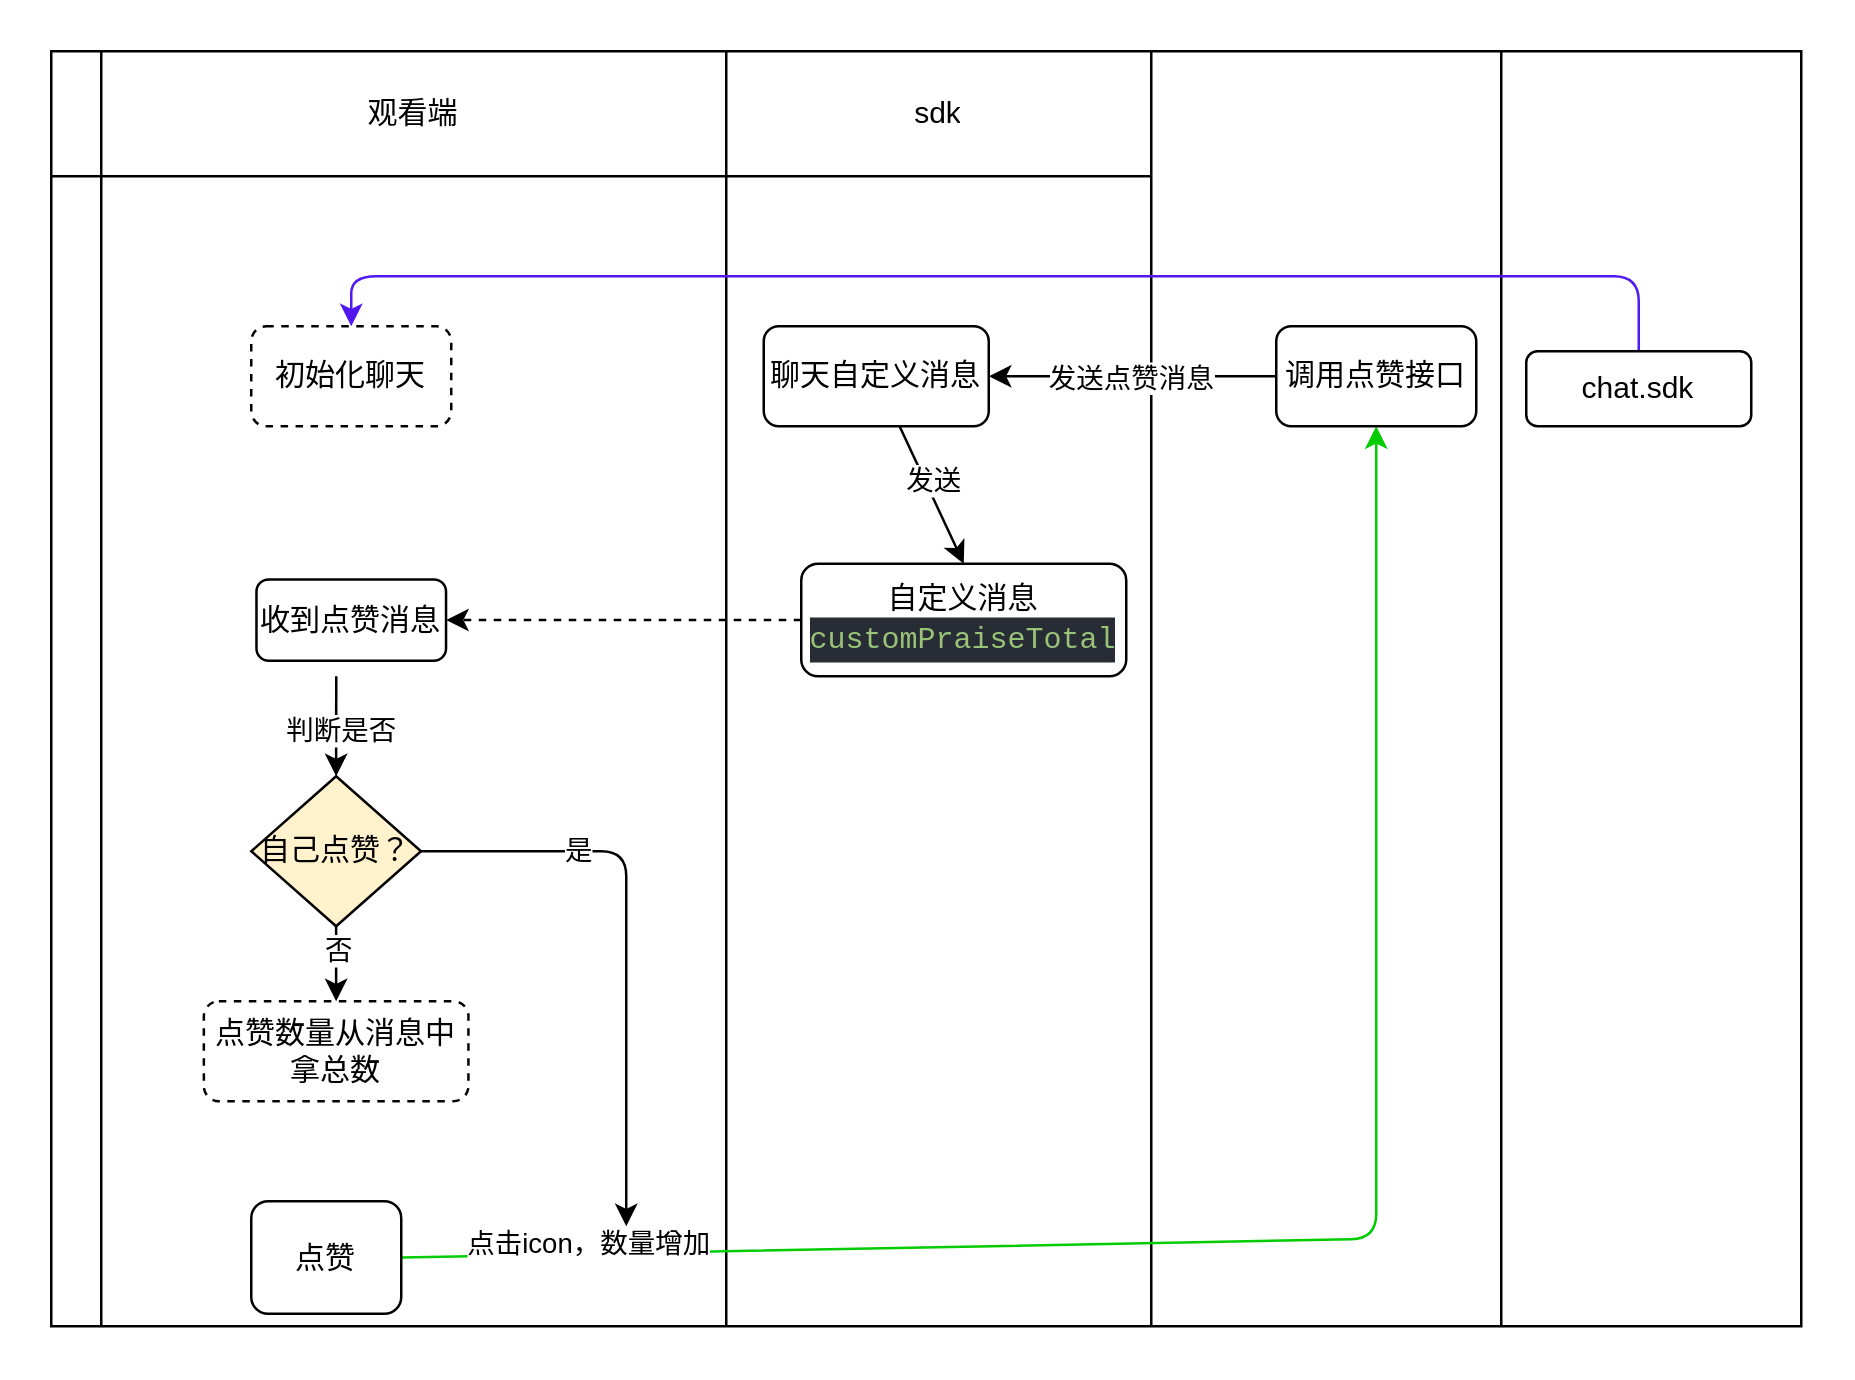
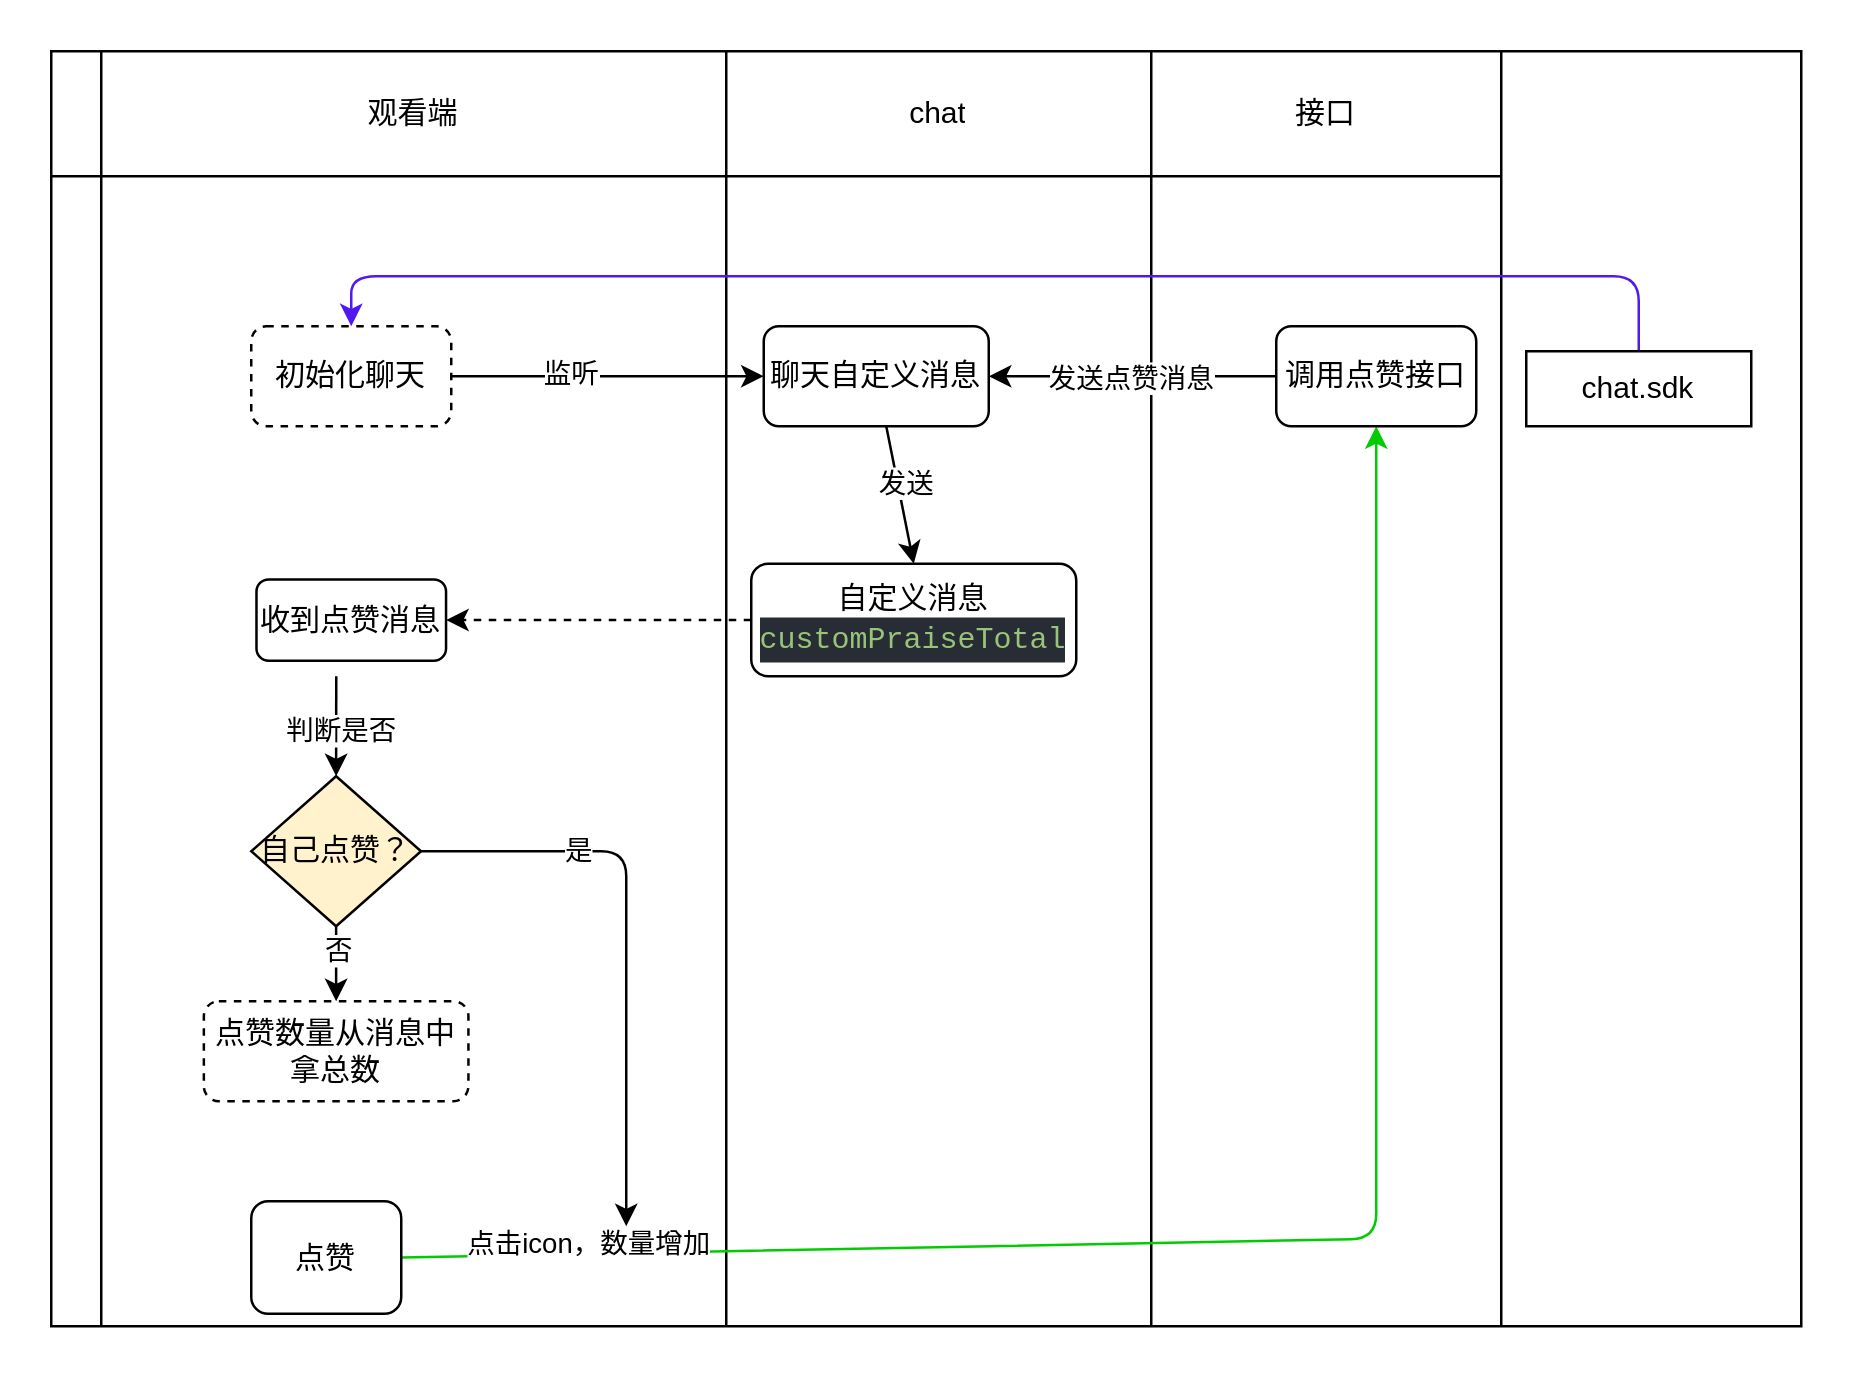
- <mxCell id="6" value="sdk" style="shape=partialRectangle;html=1;whiteSpace=wrap;connectable=0;overflow=hidden;fillColor=none;top=0;left=0;bottom=0;right=0;pointerEvents=1;shadow=0;" parent="3" vertex="1"><mxGeometry x="270" width="170" height="50" as="geometry"><mxRectangle width="170" height="50" as="alternateBounds" /></mxGeometry></mxCell>
+ <mxCell id="6" value="chat" style="shape=partialRectangle;html=1;whiteSpace=wrap;connectable=0;overflow=hidden;fillColor=none;top=0;left=0;bottom=0;right=0;pointerEvents=1;shadow=0;" parent="3" vertex="1"><mxGeometry x="270" width="170" height="50" as="geometry"><mxRectangle width="170" height="50" as="alternateBounds" /></mxGeometry></mxCell>
+ <mxCell id="7" value="接口" style="shape=partialRectangle;html=1;whiteSpace=wrap;connectable=0;overflow=hidden;fillColor=none;top=0;left=0;bottom=0;right=0;pointerEvents=1;shadow=0;" parent="3" vertex="1"><mxGeometry x="440" width="140" height="50" as="geometry"><mxRectangle width="140" height="50" as="alternateBounds" /></mxGeometry></mxCell>
+ <mxCell id="14" value="" style="edgeStyle=none;html=1;" parent="1" source="16" target="21" edge="1"><mxGeometry relative="1" as="geometry" /></mxCell>
+ <mxCell id="15" value="监听" style="edgeLabel;html=1;align=center;verticalAlign=middle;resizable=0;points=[];" parent="14" vertex="1" connectable="0"><mxGeometry x="-0.225" y="2" relative="1" as="geometry"><mxPoint x="-1" as="offset" /></mxGeometry></mxCell>
- <mxCell id="18" value="chat.sdk" style="rounded=1;whiteSpace=wrap;html=1;shadow=0;" parent="1" vertex="1"><mxGeometry x="610" y="140" width="90" height="30" as="geometry" /></mxCell>
+ <mxCell id="18" value="chat.sdk" style="whiteSpace=wrap;html=1;shadow=0;rounded=0;" parent="1" vertex="1"><mxGeometry x="610" y="140" width="90" height="30" as="geometry" /></mxCell>
- <mxCell id="23" value="自定义消息&lt;br&gt;&lt;div style=&quot;color: rgb(171 , 178 , 191) ; background-color: rgb(40 , 44 , 52) ; font-family: &amp;#34;menlo&amp;#34; , &amp;#34;monaco&amp;#34; , &amp;#34;courier new&amp;#34; , monospace ; line-height: 18px&quot;&gt;&lt;div style=&quot;font-family: &amp;#34;menlo&amp;#34; , &amp;#34;monaco&amp;#34; , &amp;#34;courier new&amp;#34; , monospace ; line-height: 18px&quot;&gt;&lt;span style=&quot;color: #98c379&quot;&gt;customPraiseTotal&lt;/span&gt;&lt;/div&gt;&lt;/div&gt;" style="whiteSpace=wrap;html=1;rounded=1;shadow=0;" parent="1" vertex="1"><mxGeometry x="320" y="225" width="130" height="45" as="geometry" /></mxCell>
+ <mxCell id="23" value="自定义消息&lt;br&gt;&lt;div style=&quot;color: rgb(171 , 178 , 191) ; background-color: rgb(40 , 44 , 52) ; font-family: &amp;#34;menlo&amp;#34; , &amp;#34;monaco&amp;#34; , &amp;#34;courier new&amp;#34; , monospace ; line-height: 18px&quot;&gt;&lt;div style=&quot;font-family: &amp;#34;menlo&amp;#34; , &amp;#34;monaco&amp;#34; , &amp;#34;courier new&amp;#34; , monospace ; line-height: 18px&quot;&gt;&lt;span style=&quot;color: #98c379&quot;&gt;customPraiseTotal&lt;/span&gt;&lt;/div&gt;&lt;/div&gt;" style="whiteSpace=wrap;html=1;rounded=1;shadow=0;" parent="1" vertex="1"><mxGeometry x="300" y="225" width="130" height="45" as="geometry" /></mxCell>
